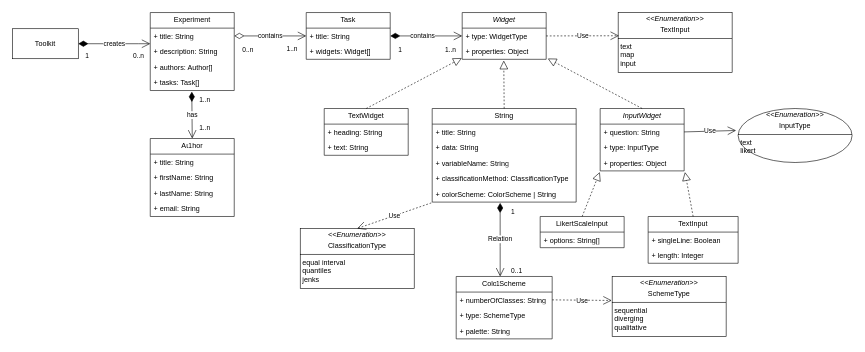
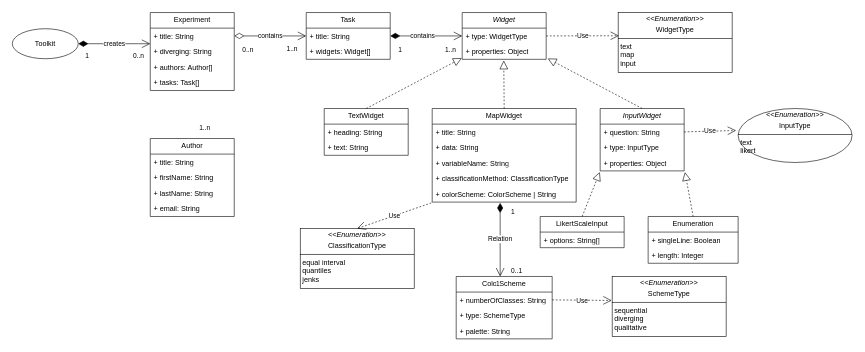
- <mxCell id="23" value="&lt;p style=&quot;margin:0px;margin-top:4px;text-align:center;&quot;&gt;&lt;i&gt;&amp;lt;&amp;lt;Enumeration&amp;gt;&amp;gt;&lt;/i&gt;&lt;br&gt;&lt;/p&gt;&lt;p style=&quot;margin:0px;margin-top:4px;text-align:center;&quot;&gt;TextInput&lt;/p&gt;&lt;hr size=&quot;1&quot; style=&quot;border-style:solid;&quot;&gt;&lt;p style=&quot;margin:0px;margin-left:4px;&quot;&gt;text&lt;/p&gt;&lt;p style=&quot;margin:0px;margin-left:4px;&quot;&gt;map&lt;/p&gt;&lt;p style=&quot;margin:0px;margin-left:4px;&quot;&gt;input&lt;/p&gt;&lt;p style=&quot;margin:0px;margin-left:4px;&quot;&gt;&lt;br&gt;&lt;/p&gt;" style="verticalAlign=top;align=left;overflow=fill;html=1;whiteSpace=wrap;" parent="1" vertex="1"><mxGeometry x="1030" y="20" width="190" height="100" as="geometry" /></mxCell>
+ <mxCell id="23" value="&lt;p style=&quot;margin:0px;margin-top:4px;text-align:center;&quot;&gt;&lt;i&gt;&amp;lt;&amp;lt;Enumeration&amp;gt;&amp;gt;&lt;/i&gt;&lt;br&gt;&lt;/p&gt;&lt;p style=&quot;margin:0px;margin-top:4px;text-align:center;&quot;&gt;WidgetType&lt;/p&gt;&lt;hr size=&quot;1&quot; style=&quot;border-style:solid;&quot;&gt;&lt;p style=&quot;margin:0px;margin-left:4px;&quot;&gt;text&lt;/p&gt;&lt;p style=&quot;margin:0px;margin-left:4px;&quot;&gt;map&lt;/p&gt;&lt;p style=&quot;margin:0px;margin-left:4px;&quot;&gt;input&lt;/p&gt;&lt;p style=&quot;margin:0px;margin-left:4px;&quot;&gt;&lt;br&gt;&lt;/p&gt;" style="verticalAlign=top;align=left;overflow=fill;html=1;whiteSpace=wrap;" parent="1" vertex="1"><mxGeometry x="1030" y="20" width="190" height="100" as="geometry" /></mxCell>
- <mxCell id="19" value="Toolkit" style="html=1;whiteSpace=wrap;" parent="1" vertex="1"><mxGeometry x="20" y="47" width="110" height="50" as="geometry" /></mxCell>
+ <mxCell id="19" value="Toolkit" style="ellipse;html=1;whiteSpace=wrap;" parent="1" vertex="1"><mxGeometry x="20" y="47" width="110" height="50" as="geometry" /></mxCell>
- <mxCell id="4" value="+ description: String" style="text;strokeColor=none;fillColor=none;align=left;verticalAlign=top;spacingLeft=4;spacingRight=4;overflow=hidden;rotatable=0;points=[[0,0.5],[1,0.5]];portConstraint=eastwest;whiteSpace=wrap;html=1;" parent="2" vertex="1"><mxGeometry y="52" width="140" height="26" as="geometry" /></mxCell>
+ <mxCell id="4" value="+ diverging: String" style="text;strokeColor=none;fillColor=none;align=left;verticalAlign=top;spacingLeft=4;spacingRight=4;overflow=hidden;rotatable=0;points=[[0,0.5],[1,0.5]];portConstraint=eastwest;whiteSpace=wrap;html=1;" parent="2" vertex="1"><mxGeometry y="52" width="140" height="26" as="geometry" /></mxCell>
- <mxCell id="53" value="has" style="endArrow=open;html=1;endSize=12;startArrow=diamondThin;startSize=14;startFill=1;edgeStyle=orthogonalEdgeStyle;rounded=0;entryX=0.5;entryY=0;entryDx=0;entryDy=0;exitX=0.495;exitY=1.077;exitDx=0;exitDy=0;exitPerimeter=0;" edge="1" parent="1" source="6" target="48"><mxGeometry relative="1" as="geometry"><mxPoint x="240" y="160" as="sourcePoint" /><mxPoint x="400" y="160" as="targetPoint" /><Array as="points"><mxPoint x="319" y="160" /></Array></mxGeometry></mxCell>
- <mxCell id="54" value="1..n" style="edgeLabel;resizable=0;html=1;align=left;verticalAlign=top;" connectable="0" vertex="1" parent="53"><mxGeometry x="-1" relative="1" as="geometry"><mxPoint x="11" as="offset" /></mxGeometry></mxCell>
- <mxCell id="55" value="1" style="edgeLabel;resizable=0;html=1;align=right;verticalAlign=top;" connectable="0" vertex="1" parent="53"><mxGeometry x="1" relative="1" as="geometry" /></mxCell>
- <mxCell id="28" value="String" style="swimlane;fontStyle=0;childLayout=stackLayout;horizontal=1;startSize=26;fillColor=none;horizontalStack=0;resizeParent=1;resizeParentMax=0;resizeLast=0;collapsible=1;marginBottom=0;whiteSpace=wrap;html=1;" parent="1" vertex="1"><mxGeometry x="720" y="180" width="240" height="156" as="geometry" /></mxCell>
+ <mxCell id="28" value="MapWidget" style="swimlane;fontStyle=0;childLayout=stackLayout;horizontal=1;startSize=26;fillColor=none;horizontalStack=0;resizeParent=1;resizeParentMax=0;resizeLast=0;collapsible=1;marginBottom=0;whiteSpace=wrap;html=1;" parent="1" vertex="1"><mxGeometry x="720" y="180" width="240" height="156" as="geometry" /></mxCell>
- <mxCell id="60" value="Use" style="endArrow=open;endSize=12;dashed=0;html=1;rounded=0;exitX=1;exitY=0.5;exitDx=0;exitDy=0;entryX=-0.018;entryY=0.407;entryDx=0;entryDy=0;entryPerimeter=0;" edge="1" parent="1" source="35" target="24"><mxGeometry width="160" relative="1" as="geometry"><mxPoint x="780" y="270" as="sourcePoint" /><mxPoint x="940" y="270" as="targetPoint" /></mxGeometry></mxCell>
+ <mxCell id="60" value="Use" style="endArrow=open;endSize=12;dashed=1;html=1;rounded=0;exitX=1;exitY=0.5;exitDx=0;exitDy=0;entryX=-0.018;entryY=0.407;entryDx=0;entryDy=0;entryPerimeter=0;" edge="1" parent="1" source="35" target="24"><mxGeometry width="160" relative="1" as="geometry"><mxPoint x="780" y="270" as="sourcePoint" /><mxPoint x="940" y="270" as="targetPoint" /></mxGeometry></mxCell>
- <mxCell id="44" value="TextInput" style="swimlane;fontStyle=0;childLayout=stackLayout;horizontal=1;startSize=26;fillColor=none;horizontalStack=0;resizeParent=1;resizeParentMax=0;resizeLast=0;collapsible=1;marginBottom=0;whiteSpace=wrap;html=1;" parent="1" vertex="1"><mxGeometry x="1080" y="360" width="150" height="78" as="geometry" /></mxCell>
+ <mxCell id="44" value="Enumeration" style="swimlane;fontStyle=0;childLayout=stackLayout;horizontal=1;startSize=26;fillColor=none;horizontalStack=0;resizeParent=1;resizeParentMax=0;resizeLast=0;collapsible=1;marginBottom=0;whiteSpace=wrap;html=1;" parent="1" vertex="1"><mxGeometry x="1080" y="360" width="150" height="78" as="geometry" /></mxCell>
